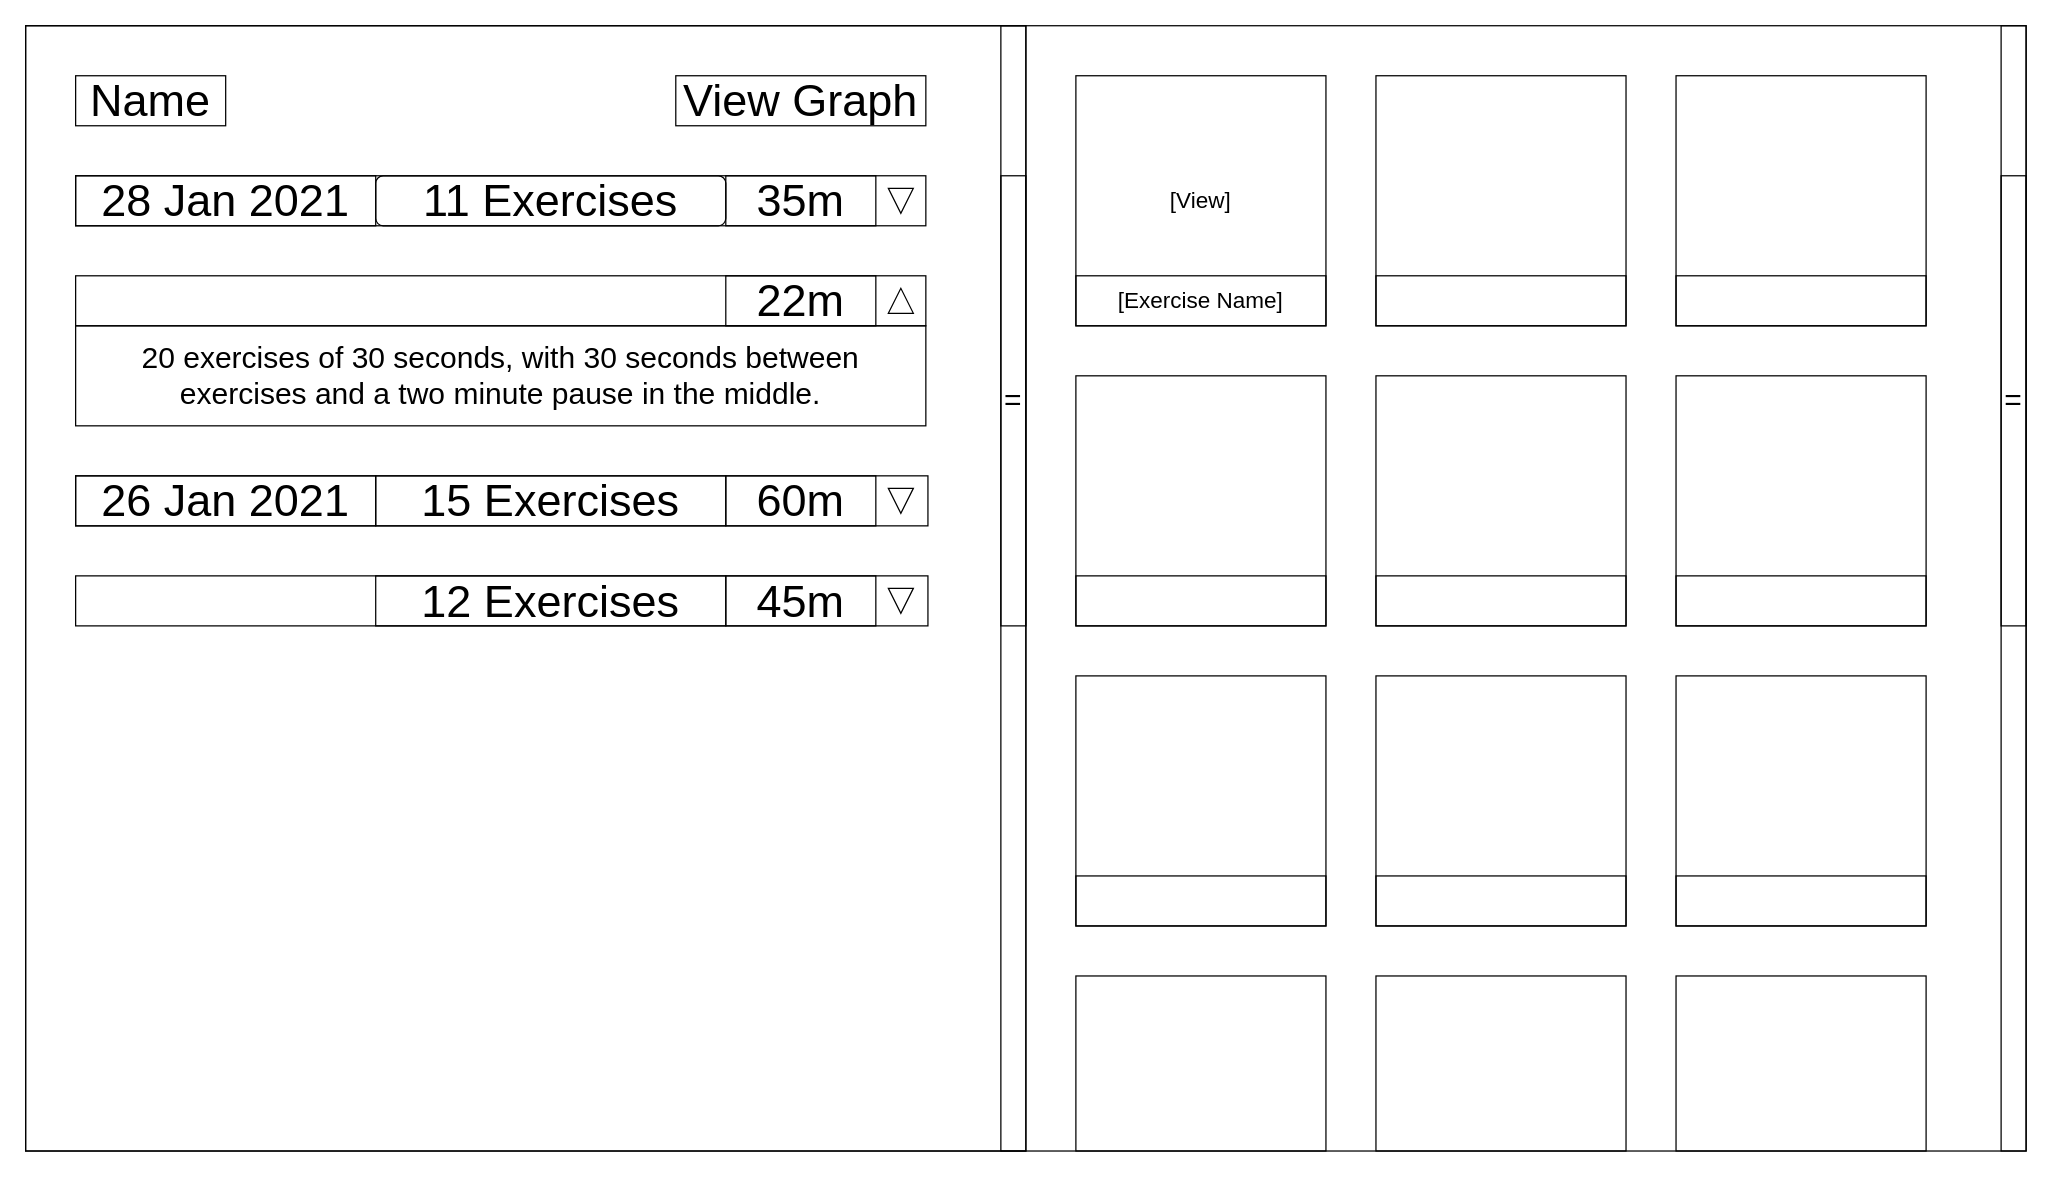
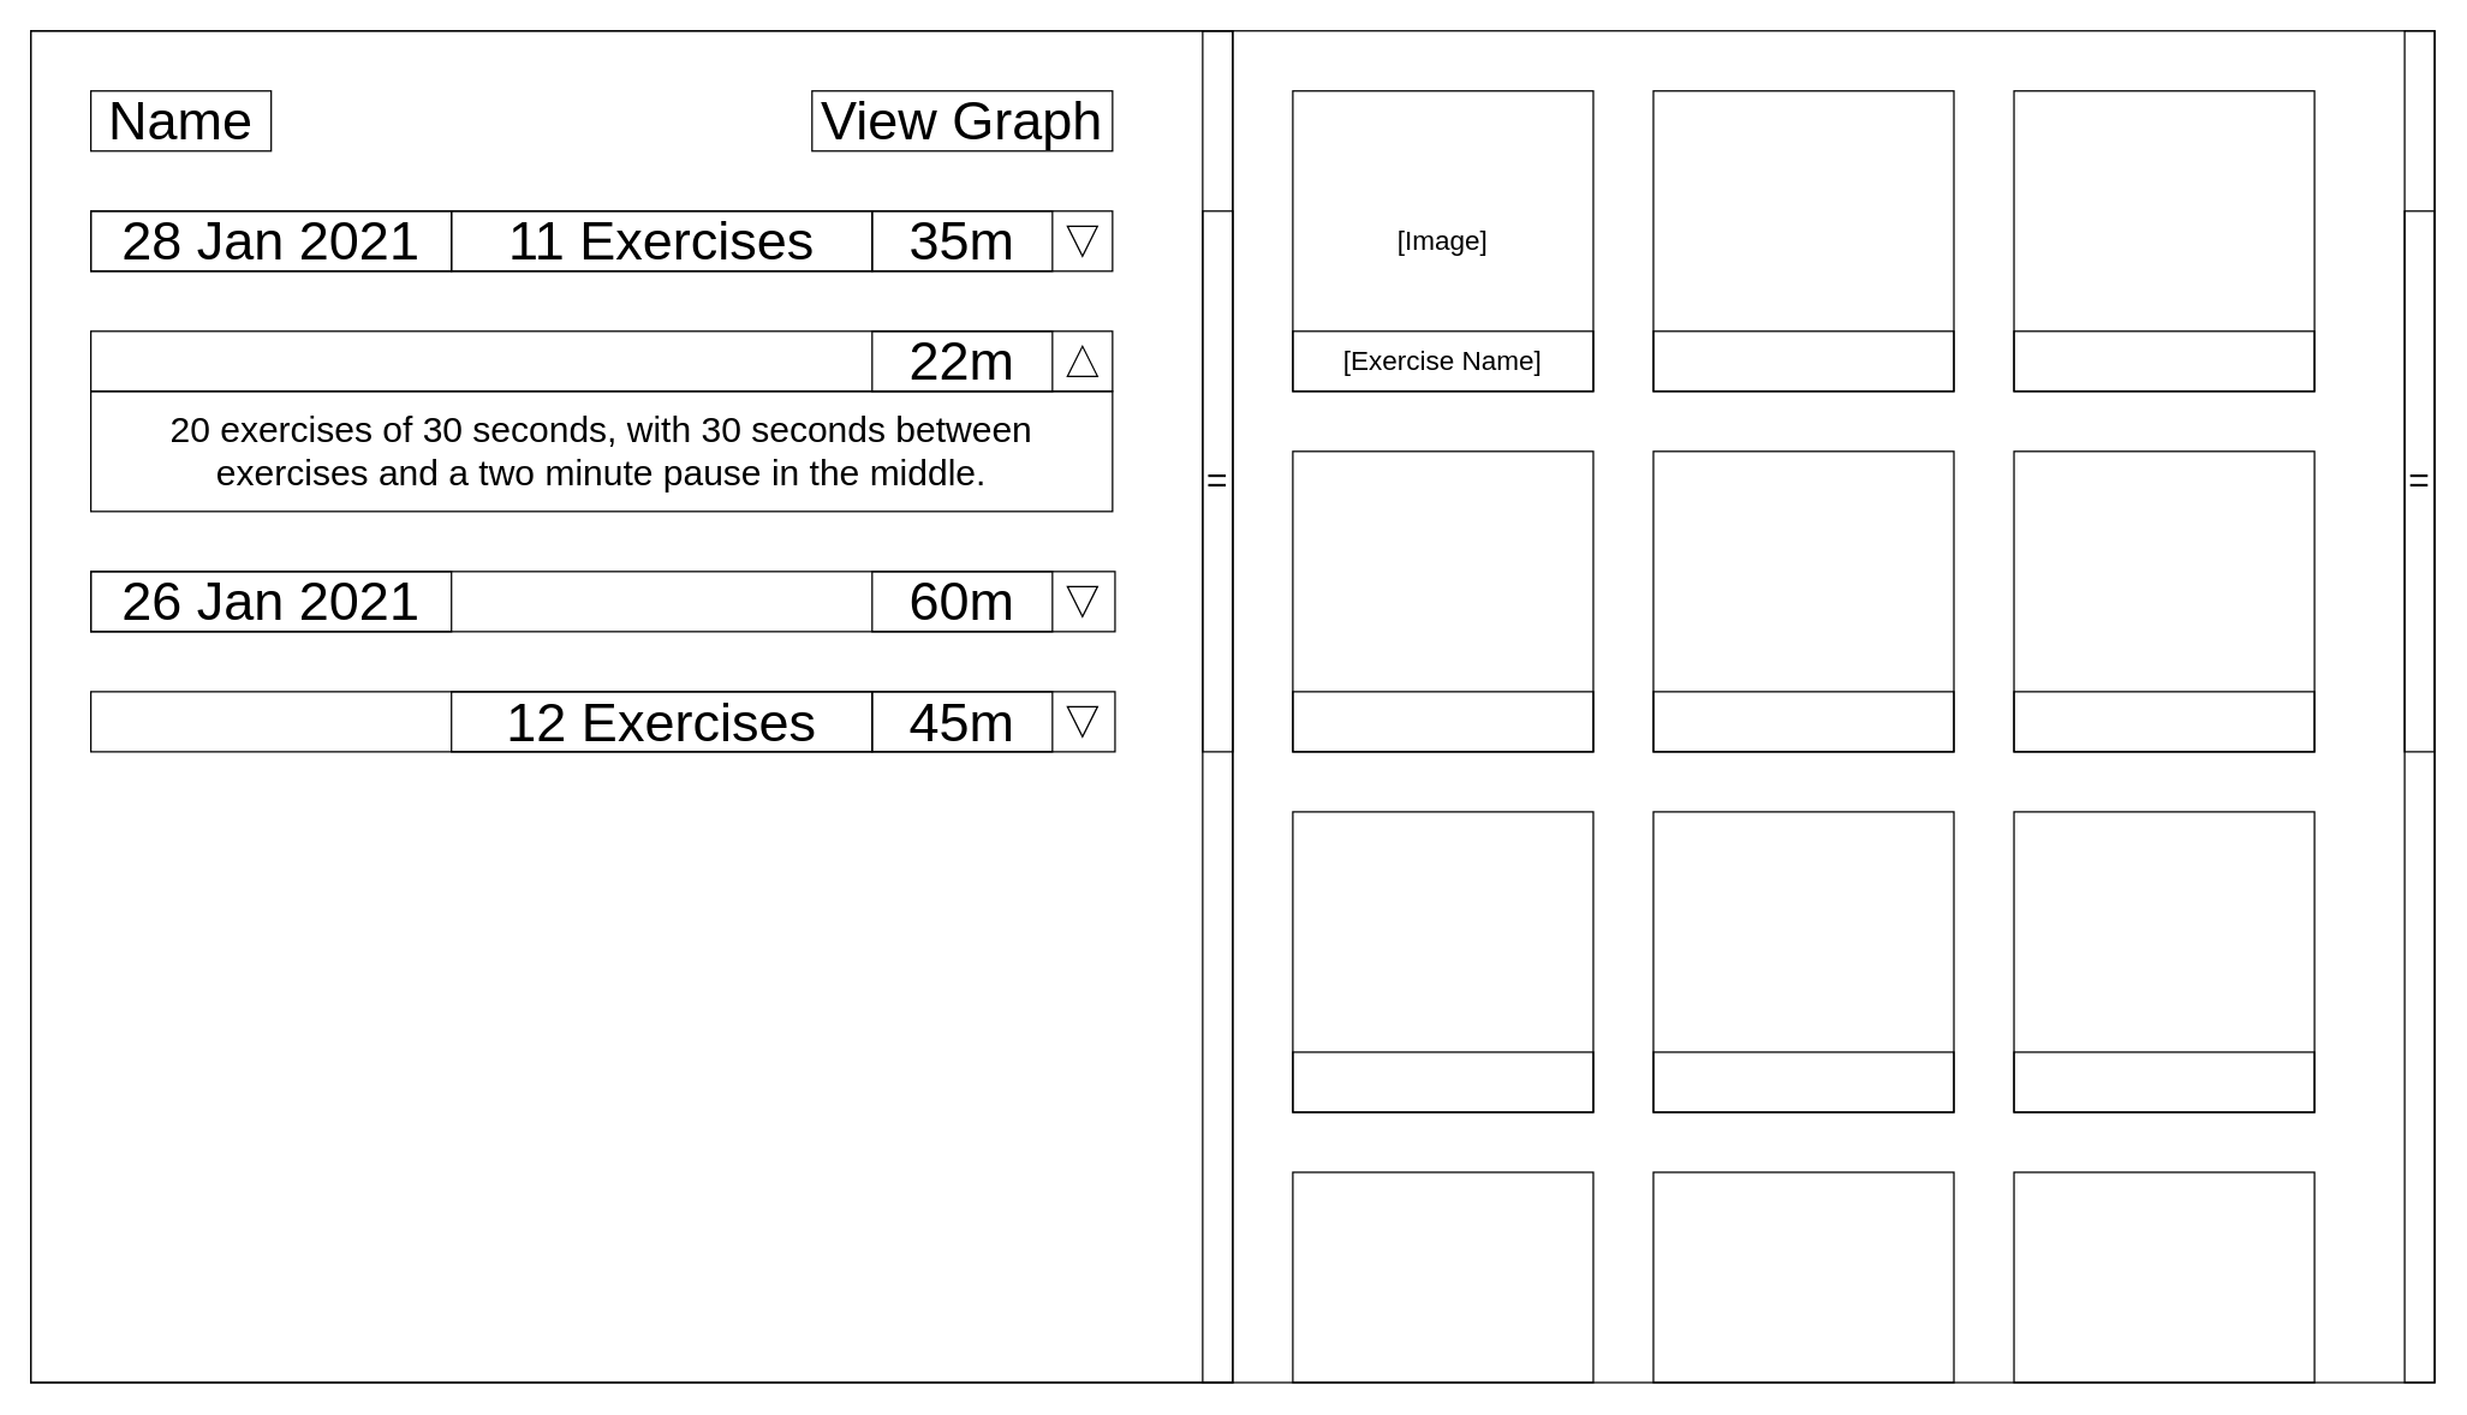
- <mxCell id="23" value="&lt;font style=&quot;font-size: 36px&quot;&gt;11 Exercises&lt;/font&gt;" style="whiteSpace=wrap;html=1;fillColor=none;rounded=1;" vertex="1" parent="1"><mxGeometry x="300" y="140" width="280" height="40" as="geometry" /></mxCell>
+ <mxCell id="23" value="&lt;font style=&quot;font-size: 36px&quot;&gt;11 Exercises&lt;/font&gt;" style="rounded=0;whiteSpace=wrap;html=1;fillColor=none;" vertex="1" parent="1"><mxGeometry x="300" y="140" width="280" height="40" as="geometry" /></mxCell>
- <mxCell id="27" value="&lt;font style=&quot;font-size: 18px&quot;&gt;[View]&lt;/font&gt;" style="whiteSpace=wrap;html=1;aspect=fixed;fillColor=none;" vertex="1" parent="26"><mxGeometry width="200" height="200" as="geometry" /></mxCell>
+ <mxCell id="27" value="&lt;font style=&quot;font-size: 18px&quot;&gt;[Image]&lt;/font&gt;" style="whiteSpace=wrap;html=1;aspect=fixed;fillColor=none;" vertex="1" parent="26"><mxGeometry width="200" height="200" as="geometry" /></mxCell>
- <mxCell id="24" value="&lt;font style=&quot;font-size: 36px&quot;&gt;15 Exercises&lt;/font&gt;" style="rounded=0;whiteSpace=wrap;html=1;fillColor=none;" vertex="1" parent="1"><mxGeometry x="300" y="380" width="280" height="40" as="geometry" /></mxCell>
